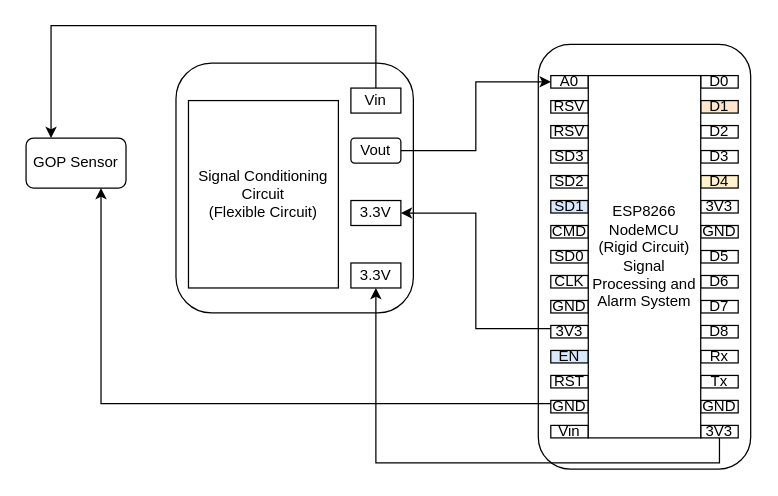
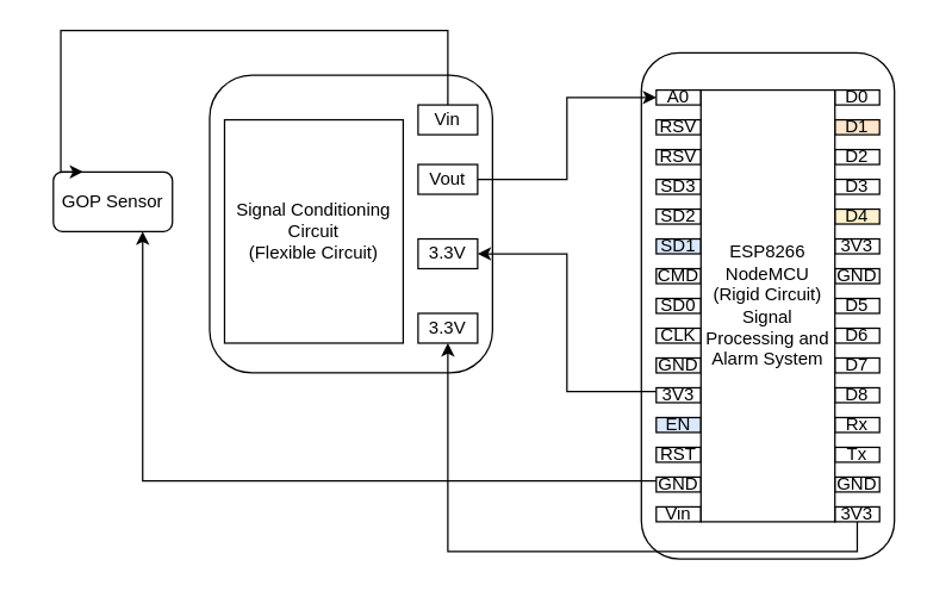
- <mxCell id="6" value="Vout" style="whiteSpace=wrap;html=1;rounded=1;" vertex="1" parent="1"><mxGeometry x="280" y="110" width="40" height="20" as="geometry" /></mxCell>
+ <mxCell id="6" value="Vout" style="rounded=0;whiteSpace=wrap;html=1;" vertex="1" parent="1"><mxGeometry x="280" y="110" width="40" height="20" as="geometry" /></mxCell>
- <mxCell id="2" value="GOP Sensor" style="rounded=1;whiteSpace=wrap;html=1;" vertex="1" parent="1"><mxGeometry x="20" y="110" width="80" height="40" as="geometry" /></mxCell>
+ <mxCell id="2" value="GOP Sensor" style="rounded=1;whiteSpace=wrap;html=1;" vertex="1" parent="1"><mxGeometry x="35" y="115" width="80" height="40" as="geometry" /></mxCell>
